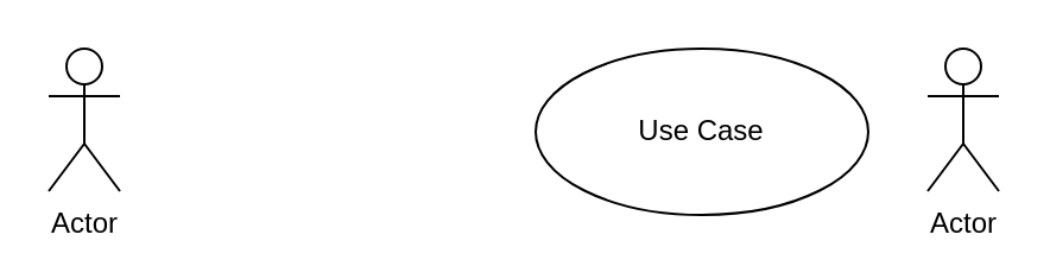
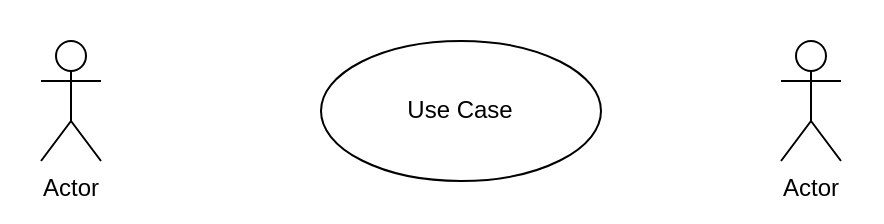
- <mxCell id="3" value="Use Case" style="ellipse;whiteSpace=wrap;html=1;" vertex="1" parent="1"><mxGeometry x="225" y="20" width="140" height="70" as="geometry" /></mxCell>
+ <mxCell id="3" value="Use Case" style="ellipse;whiteSpace=wrap;html=1;" vertex="1" parent="1"><mxGeometry x="160" y="20" width="140" height="70" as="geometry" /></mxCell>
